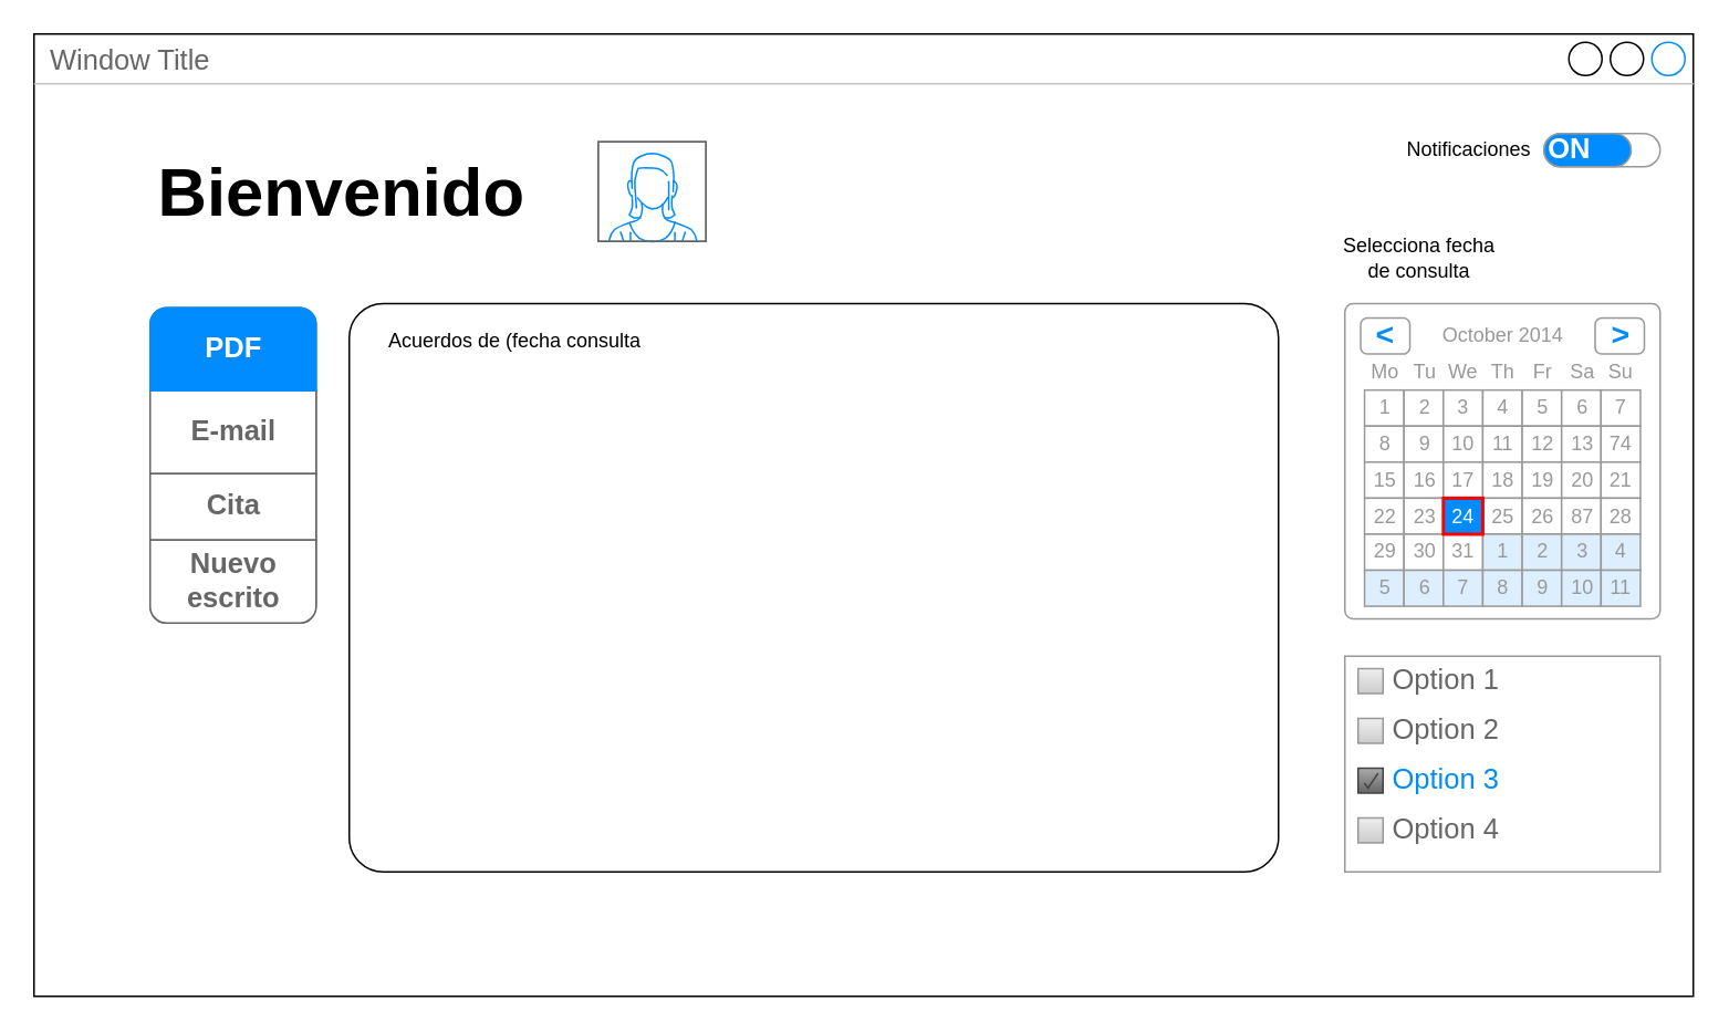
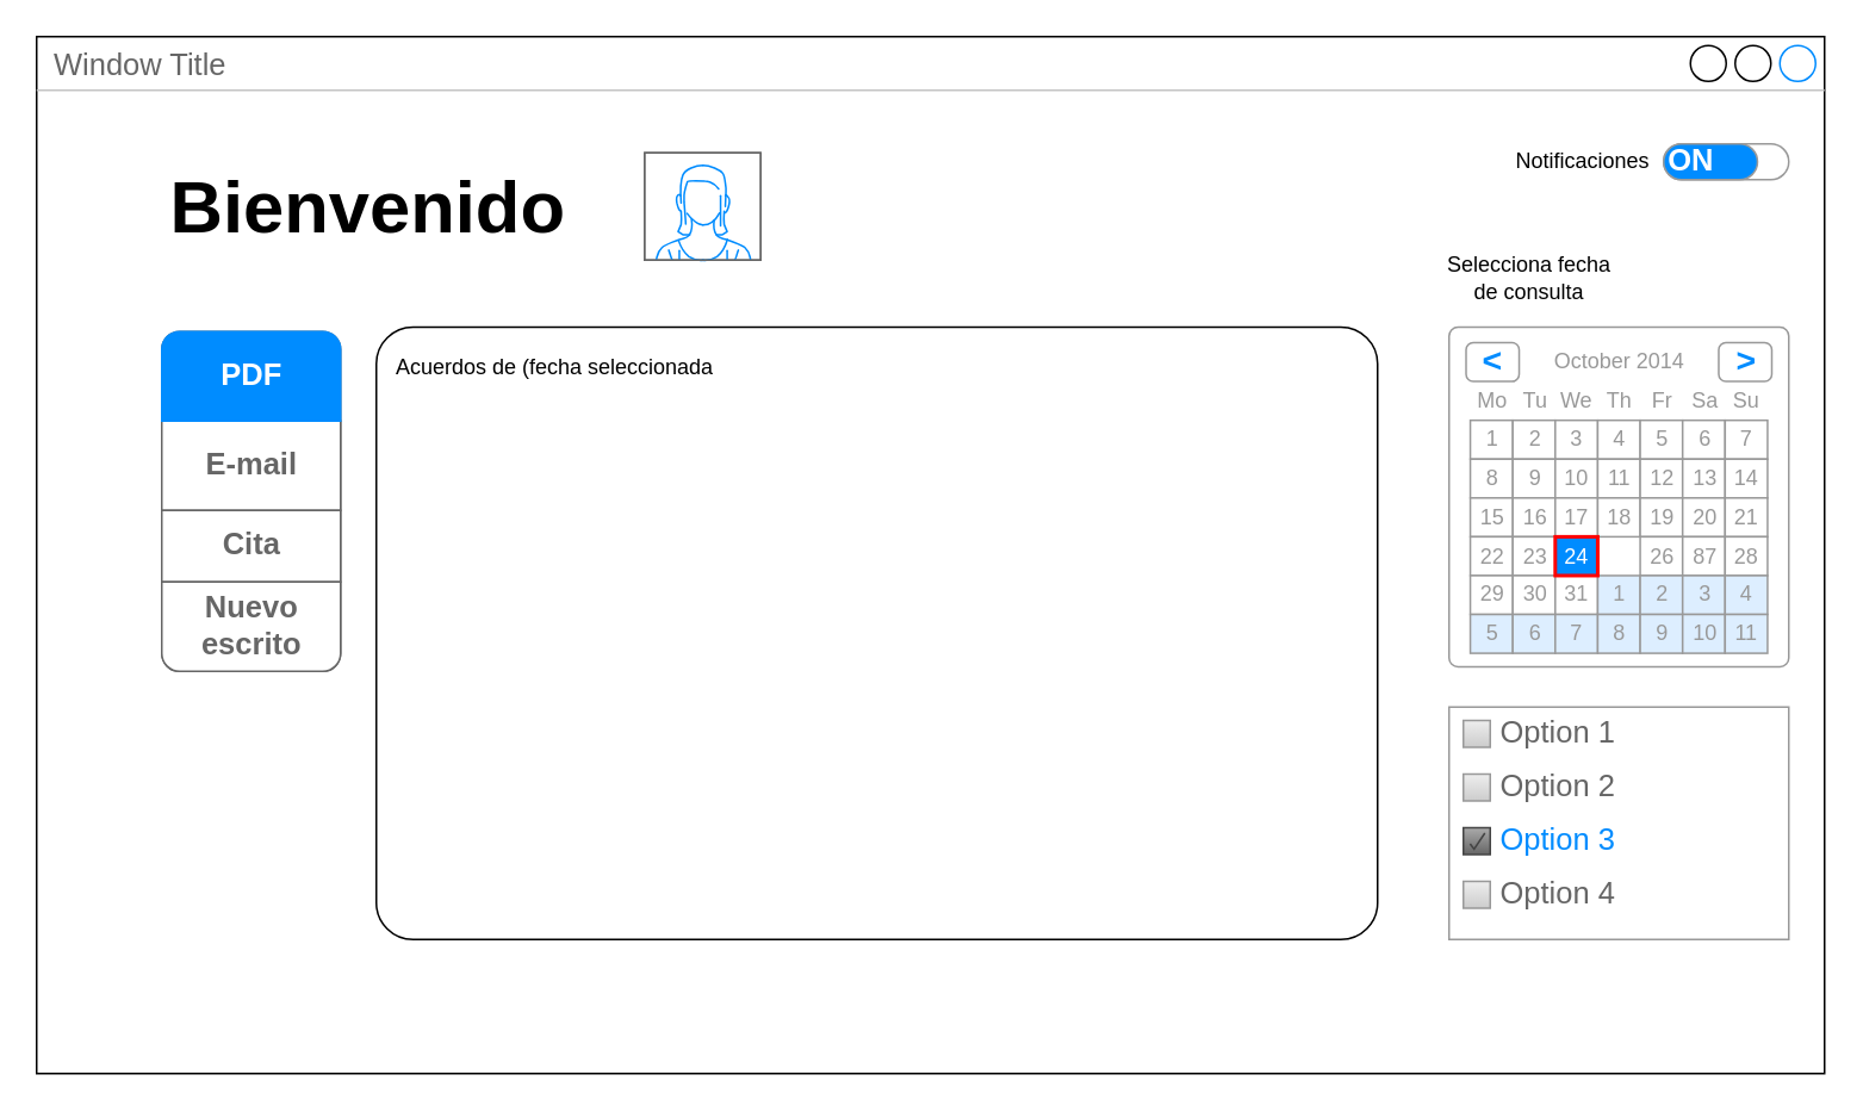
- <mxCell id="61" value="Acuerdos de (fecha consulta" style="text;html=1;strokeColor=none;fillColor=none;align=center;verticalAlign=middle;whiteSpace=wrap;rounded=0;labelBackgroundColor=none;" parent="1" vertex="1"><mxGeometry x="220" y="195" width="180" height="20" as="geometry" /></mxCell>
+ <mxCell id="61" value="Acuerdos de (fecha seleccionada" style="text;html=1;strokeColor=none;fillColor=none;align=center;verticalAlign=middle;whiteSpace=wrap;rounded=0;labelBackgroundColor=none;" parent="1" vertex="1"><mxGeometry x="220" y="195" width="180" height="20" as="geometry" /></mxCell>
- <mxCell id="30" value="74" style="strokeWidth=1;shadow=0;dashed=0;align=center;html=1;shape=mxgraph.mockup.forms.rrect;rSize=0;strokeColor=#999999;fontColor=#999999;" parent="6" vertex="1"><mxGeometry x="154.375" y="73.829" width="23.75" height="21.714" as="geometry" /></mxCell>
+ <mxCell id="30" value="14" style="strokeWidth=1;shadow=0;dashed=0;align=center;html=1;shape=mxgraph.mockup.forms.rrect;rSize=0;strokeColor=#999999;fontColor=#999999;" parent="6" vertex="1"><mxGeometry x="154.375" y="73.829" width="23.75" height="21.714" as="geometry" /></mxCell>
- <mxCell id="40" value="25" style="strokeWidth=1;shadow=0;dashed=0;align=center;html=1;shape=mxgraph.mockup.forms.rrect;rSize=0;strokeColor=#999999;fontColor=#999999;" parent="6" vertex="1"><mxGeometry x="83.125" y="117.257" width="23.75" height="21.714" as="geometry" /></mxCell>
